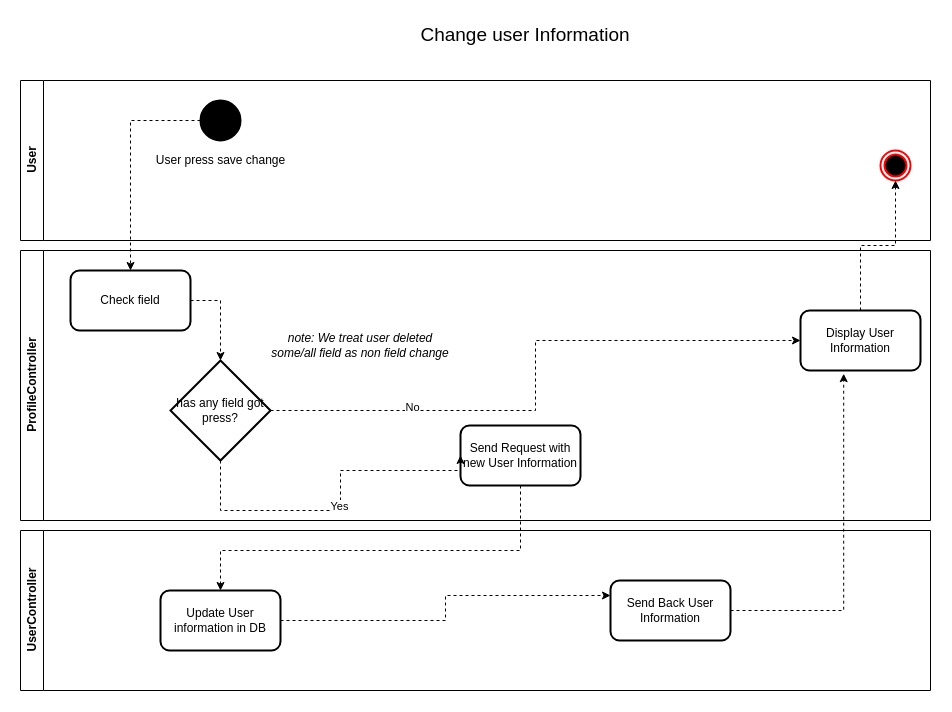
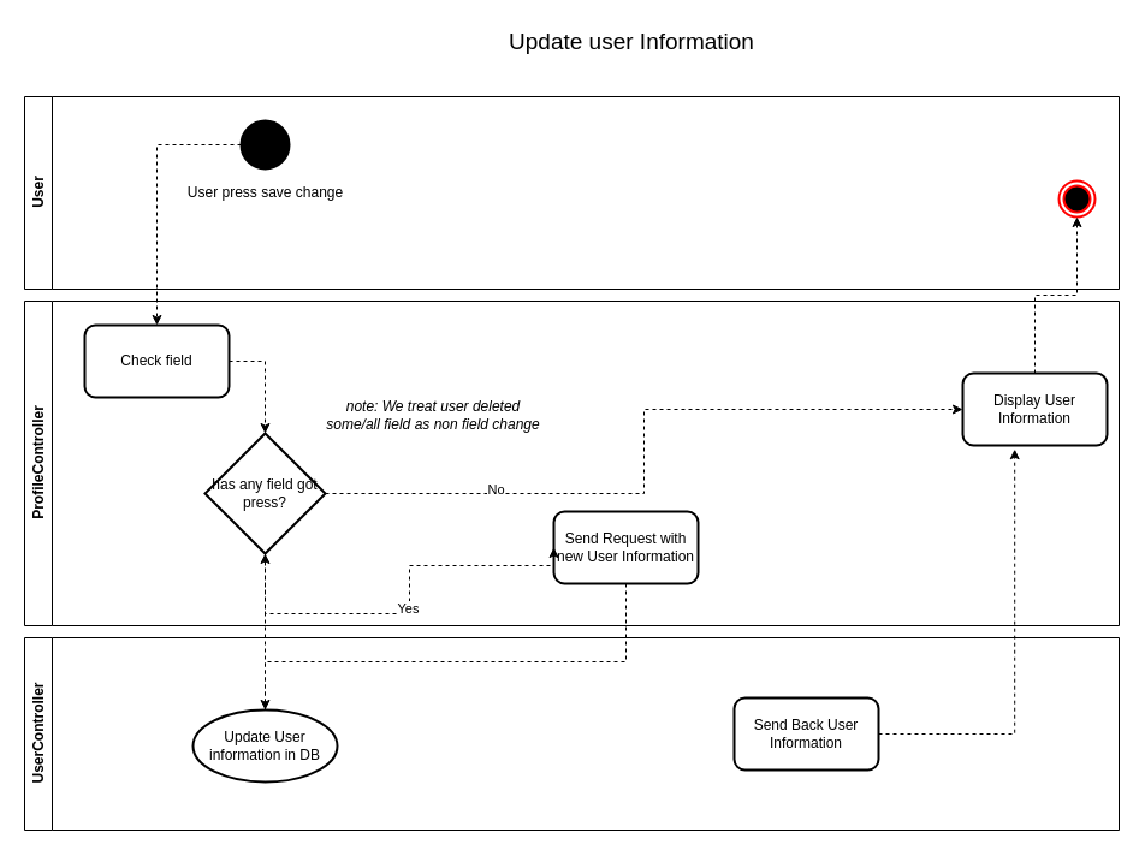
- <mxCell id="22" value="Change user Information" style="text;html=1;strokeColor=none;fillColor=none;align=center;verticalAlign=middle;whiteSpace=wrap;rounded=0;fontSize=19;" vertex="1" parent="1"><mxGeometry x="380" y="20" width="290" height="30" as="geometry" /></mxCell>
+ <mxCell id="22" value="Update user Information" style="text;html=1;strokeColor=none;fillColor=none;align=center;verticalAlign=middle;whiteSpace=wrap;rounded=0;fontSize=19;" vertex="1" parent="1"><mxGeometry x="380" y="20" width="290" height="30" as="geometry" /></mxCell>
- <mxCell id="18" style="edgeStyle=orthogonalEdgeStyle;rounded=0;orthogonalLoop=1;jettySize=auto;html=1;entryX=0;entryY=0.25;entryDx=0;entryDy=0;dashed=1;" edge="1" parent="16" source="19" target="17"><mxGeometry relative="1" as="geometry" /></mxCell>
+ <mxCell id="18" style="edgeStyle=orthogonalEdgeStyle;rounded=0;orthogonalLoop=1;jettySize=auto;html=1;dashed=1;" edge="1" parent="16" source="19" target="14"><mxGeometry relative="1" as="geometry" /></mxCell>
- <mxCell id="19" value="Update User information in DB" style="rounded=1;whiteSpace=wrap;html=1;strokeWidth=2;fontFamily=Helvetica;fontSize=12;" vertex="1" parent="16"><mxGeometry x="140" y="60" width="120" height="60" as="geometry" /></mxCell>
+ <mxCell id="19" value="Update User information in DB" style="ellipse;whiteSpace=wrap;html=1;strokeWidth=2;fontFamily=Helvetica;fontSize=12;" vertex="1" parent="16"><mxGeometry x="140" y="60" width="120" height="60" as="geometry" /></mxCell>
